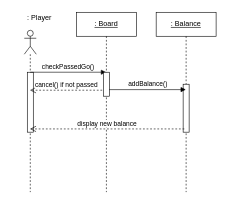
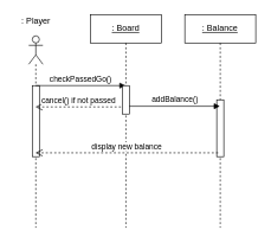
- <mxCell id="5" value=": Player" style="text;html=1;align=center;verticalAlign=middle;resizable=0;points=[];autosize=1;" parent="1" vertex="1"><mxGeometry x="35" y="20" width="60" height="20" as="geometry" /></mxCell>
+ <mxCell id="5" value=": Player" style="text;html=1;align=center;verticalAlign=middle;resizable=0;points=[];autosize=1;" parent="1" vertex="1"><mxGeometry x="20" y="20" width="60" height="20" as="geometry" /></mxCell>
